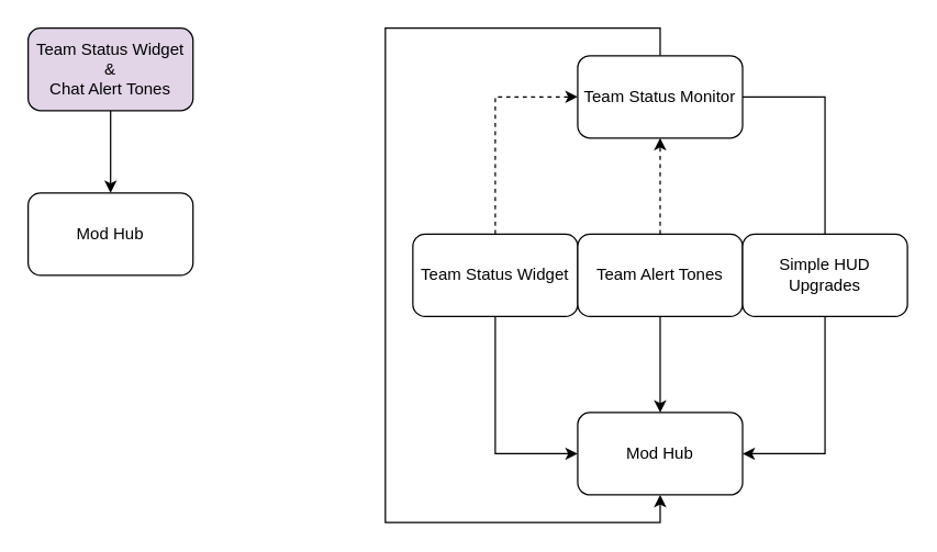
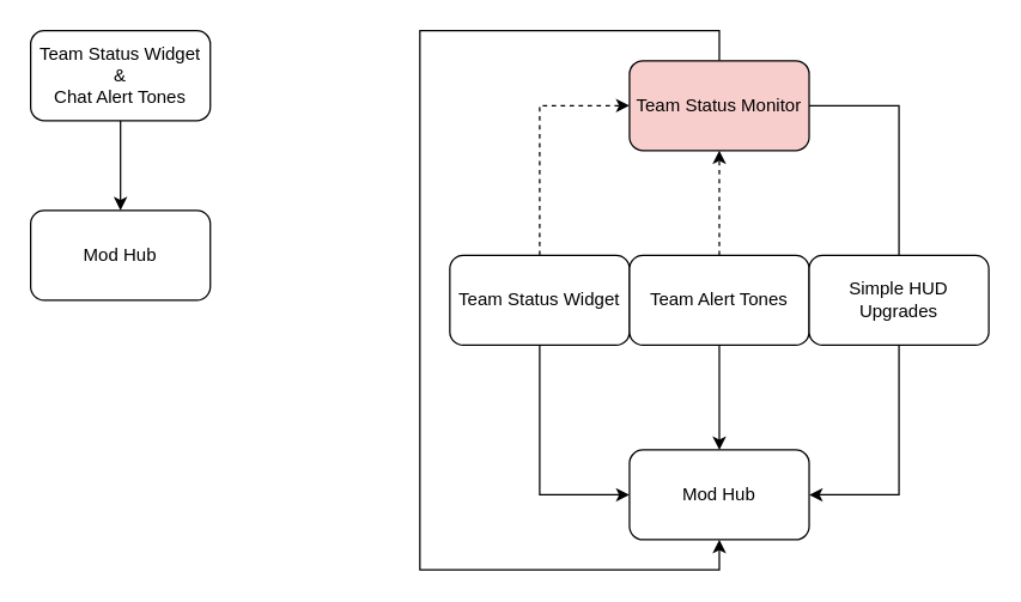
- <mxCell id="3" value="Team Status Widget&lt;br&gt;&amp;amp;&lt;br&gt;Chat Alert Tones" style="rounded=1;whiteSpace=wrap;html=1;fillColor=#e1d5e7;" vertex="1" parent="1"><mxGeometry x="20" y="20" width="120" height="60" as="geometry" /></mxCell>
+ <mxCell id="3" value="Team Status Widget&lt;br&gt;&amp;amp;&lt;br&gt;Chat Alert Tones" style="rounded=1;whiteSpace=wrap;html=1;" vertex="1" parent="1"><mxGeometry x="20" y="20" width="120" height="60" as="geometry" /></mxCell>
- <mxCell id="9" value="Team Status Monitor" style="rounded=1;whiteSpace=wrap;html=1;" vertex="1" parent="1"><mxGeometry x="420" y="40" width="120" height="60" as="geometry" /></mxCell>
+ <mxCell id="9" value="Team Status Monitor" style="rounded=1;whiteSpace=wrap;html=1;fillColor=#f8cecc;" vertex="1" parent="1"><mxGeometry x="420" y="40" width="120" height="60" as="geometry" /></mxCell>
